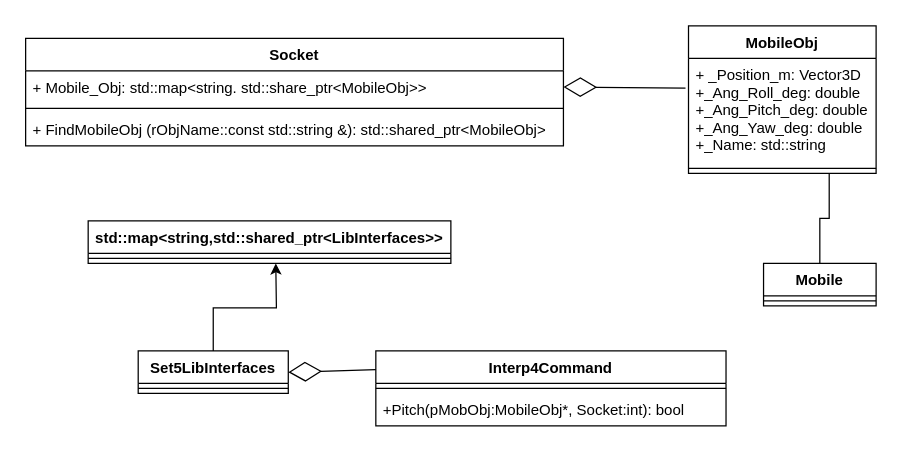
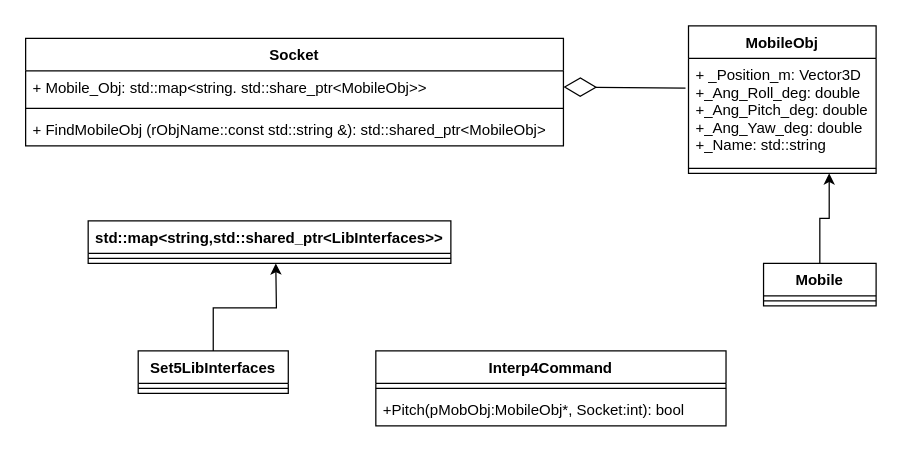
- <mxCell id="13" style="edgeStyle=orthogonalEdgeStyle;rounded=0;orthogonalLoop=1;jettySize=auto;html=1;exitX=0.5;exitY=0;exitDx=0;exitDy=0;entryX=0.75;entryY=1;entryDx=0;entryDy=0;endArrow=none;" edge="1" parent="1" source="14" target="6"><mxGeometry relative="1" as="geometry" /></mxCell>
+ <mxCell id="13" style="edgeStyle=orthogonalEdgeStyle;rounded=0;orthogonalLoop=1;jettySize=auto;html=1;exitX=0.5;exitY=0;exitDx=0;exitDy=0;entryX=0.75;entryY=1;entryDx=0;entryDy=0;" edge="1" parent="1" source="14" target="6"><mxGeometry relative="1" as="geometry" /></mxCell>
- <mxCell id="19" value="" style="endArrow=diamondThin;endFill=0;endSize=24;html=1;rounded=0;entryX=1;entryY=0.5;entryDx=0;entryDy=0;exitX=0;exitY=0.25;exitDx=0;exitDy=0;" edge="1" parent="1" source="10" target="17"><mxGeometry width="160" relative="1" as="geometry"><mxPoint x="317.6" y="340.856" as="sourcePoint" /><mxPoint x="220" y="340" as="targetPoint" /></mxGeometry></mxCell>
